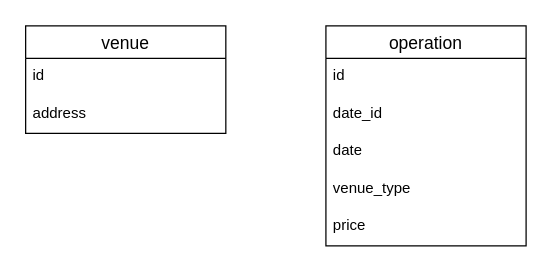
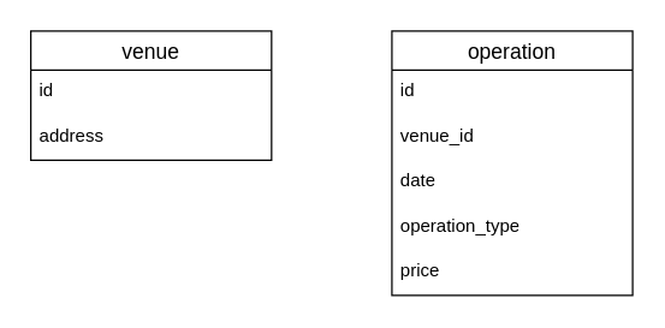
- <mxCell id="7" value="date_id" style="text;strokeColor=none;fillColor=none;spacingLeft=4;spacingRight=4;overflow=hidden;rotatable=0;points=[[0,0.5],[1,0.5]];portConstraint=eastwest;fontSize=12;whiteSpace=wrap;html=1;" vertex="1" parent="5"><mxGeometry y="56" width="160" height="30" as="geometry" /></mxCell>
+ <mxCell id="7" value="venue_id" style="text;strokeColor=none;fillColor=none;spacingLeft=4;spacingRight=4;overflow=hidden;rotatable=0;points=[[0,0.5],[1,0.5]];portConstraint=eastwest;fontSize=12;whiteSpace=wrap;html=1;" vertex="1" parent="5"><mxGeometry y="56" width="160" height="30" as="geometry" /></mxCell>
- <mxCell id="9" value="venue_type" style="text;strokeColor=none;fillColor=none;spacingLeft=4;spacingRight=4;overflow=hidden;rotatable=0;points=[[0,0.5],[1,0.5]];portConstraint=eastwest;fontSize=12;whiteSpace=wrap;html=1;" vertex="1" parent="5"><mxGeometry y="116" width="160" height="30" as="geometry" /></mxCell>
+ <mxCell id="9" value="operation_type" style="text;strokeColor=none;fillColor=none;spacingLeft=4;spacingRight=4;overflow=hidden;rotatable=0;points=[[0,0.5],[1,0.5]];portConstraint=eastwest;fontSize=12;whiteSpace=wrap;html=1;" vertex="1" parent="5"><mxGeometry y="116" width="160" height="30" as="geometry" /></mxCell>
